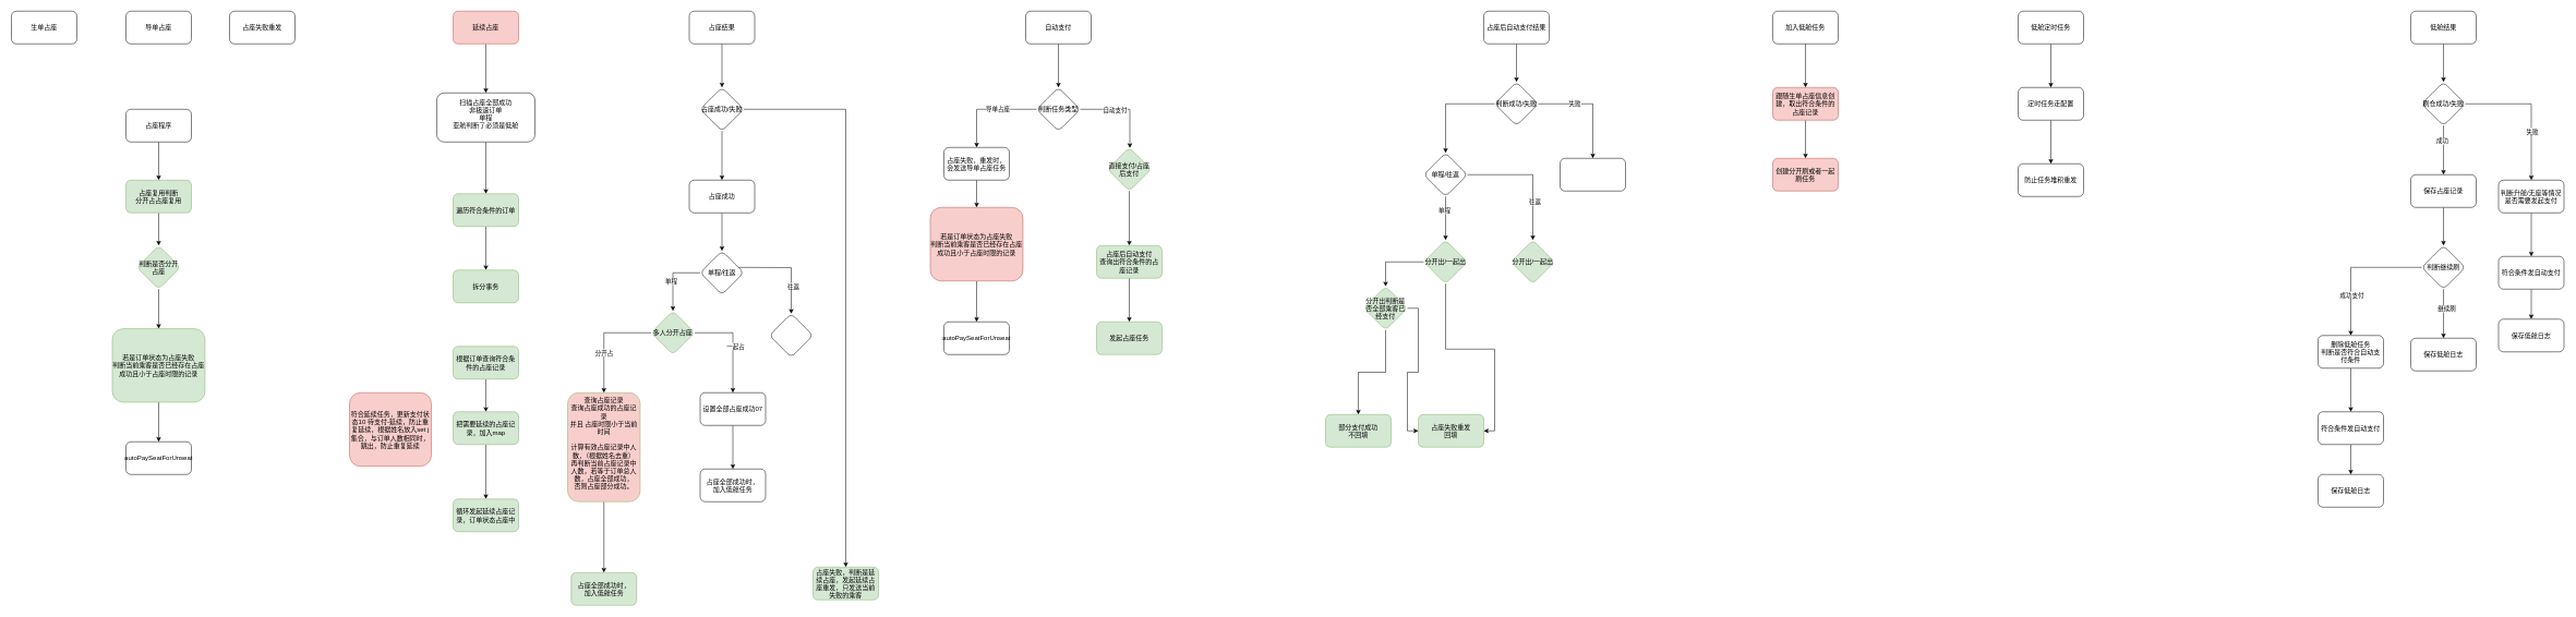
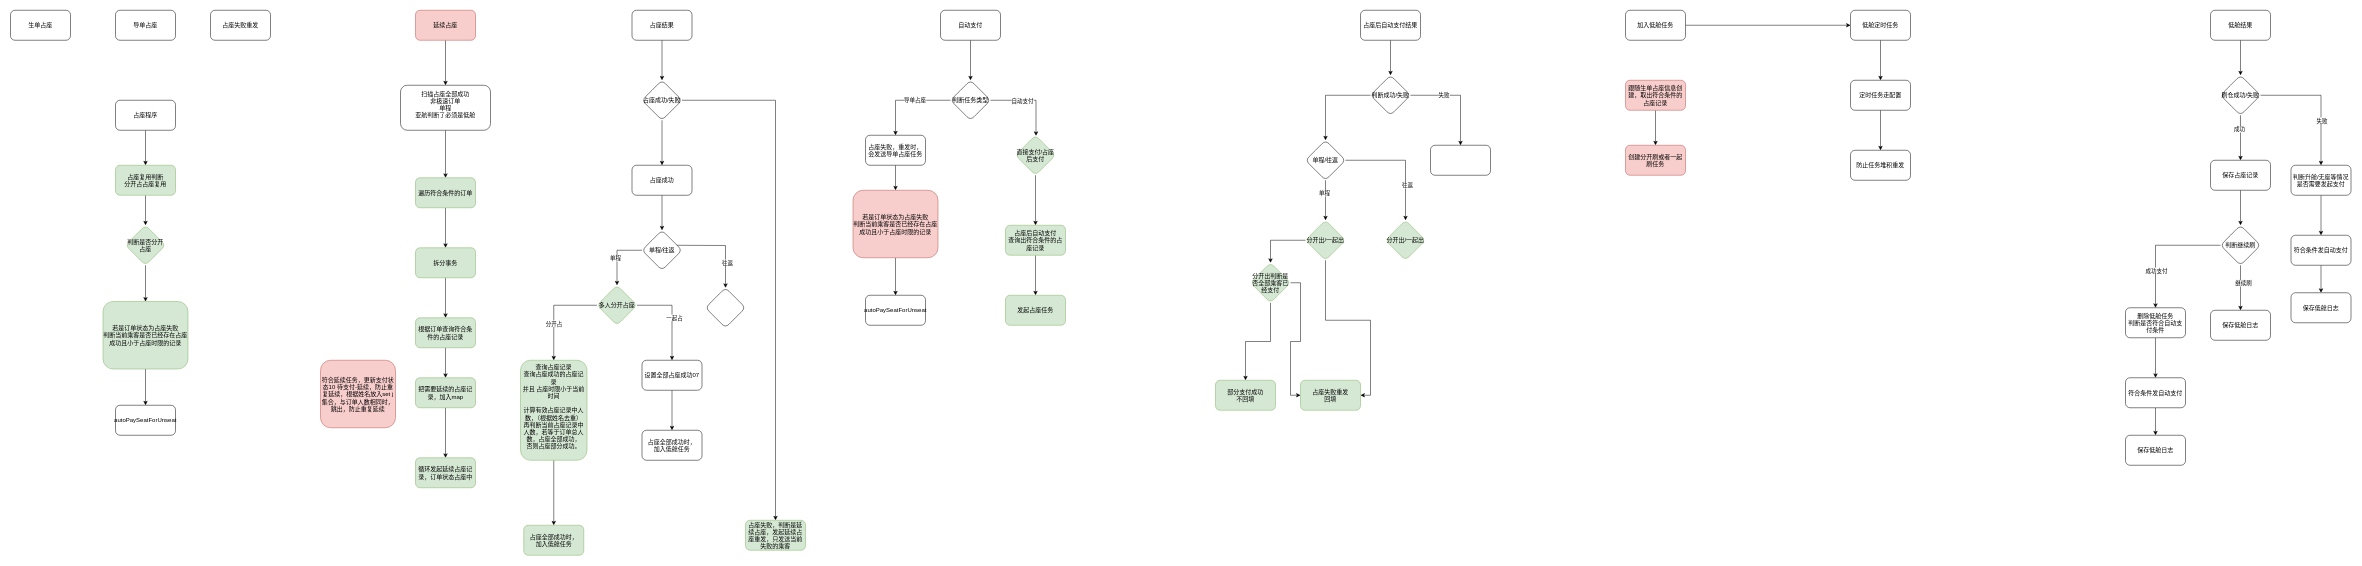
- <mxCell id="51" value="" style="edgeStyle=orthogonalEdgeStyle;rounded=0;orthogonalLoop=1;jettySize=auto;html=1;" parent="1" source="52" target="54" edge="1"><mxGeometry relative="1" as="geometry" /></mxCell>
+ <mxCell id="51" value="" style="edgeStyle=orthogonalEdgeStyle;rounded=0;orthogonalLoop=1;jettySize=auto;html=1;" parent="1" source="52" target="57" edge="1"><mxGeometry relative="1" as="geometry" /></mxCell>
+ <mxCell id="40" value="" style="edgeStyle=orthogonalEdgeStyle;rounded=0;orthogonalLoop=1;jettySize=auto;html=1;" parent="1" source="41" target="43" edge="1"><mxGeometry relative="1" as="geometry" /></mxCell>
- <mxCell id="31" value="查询占座记录&lt;div&gt;查询占座成功的占座记录&lt;/div&gt;&lt;div&gt;并且 占座时限小于当前时间&lt;/div&gt;&lt;div&gt;&lt;br&gt;&lt;/div&gt;&lt;div&gt;计算有效占座记录中人数，（根据姓名去重）&lt;/div&gt;&lt;div&gt;再判断当前占座记录中人数，若等于订单总人数，占座全部成功，&lt;/div&gt;&lt;div&gt;否则占座部分成功。&lt;/div&gt;&lt;div&gt;&lt;br&gt;&lt;/div&gt;" style="whiteSpace=wrap;html=1;rounded=1;fillColor=#f8cecc;strokeColor=#82b366;" parent="1" vertex="1"><mxGeometry x="1040" y="720" width="133" height="200" as="geometry" /></mxCell>
+ <mxCell id="31" value="查询占座记录&lt;div&gt;查询占座成功的占座记录&lt;/div&gt;&lt;div&gt;并且 占座时限小于当前时间&lt;/div&gt;&lt;div&gt;&lt;br&gt;&lt;/div&gt;&lt;div&gt;计算有效占座记录中人数，（根据姓名去重）&lt;/div&gt;&lt;div&gt;再判断当前占座记录中人数，若等于订单总人数，占座全部成功，&lt;/div&gt;&lt;div&gt;否则占座部分成功。&lt;/div&gt;&lt;div&gt;&lt;br&gt;&lt;/div&gt;" style="whiteSpace=wrap;html=1;rounded=1;fillColor=#d5e8d4;strokeColor=#82b366;" parent="1" vertex="1"><mxGeometry x="1040" y="720" width="133" height="200" as="geometry" /></mxCell>
